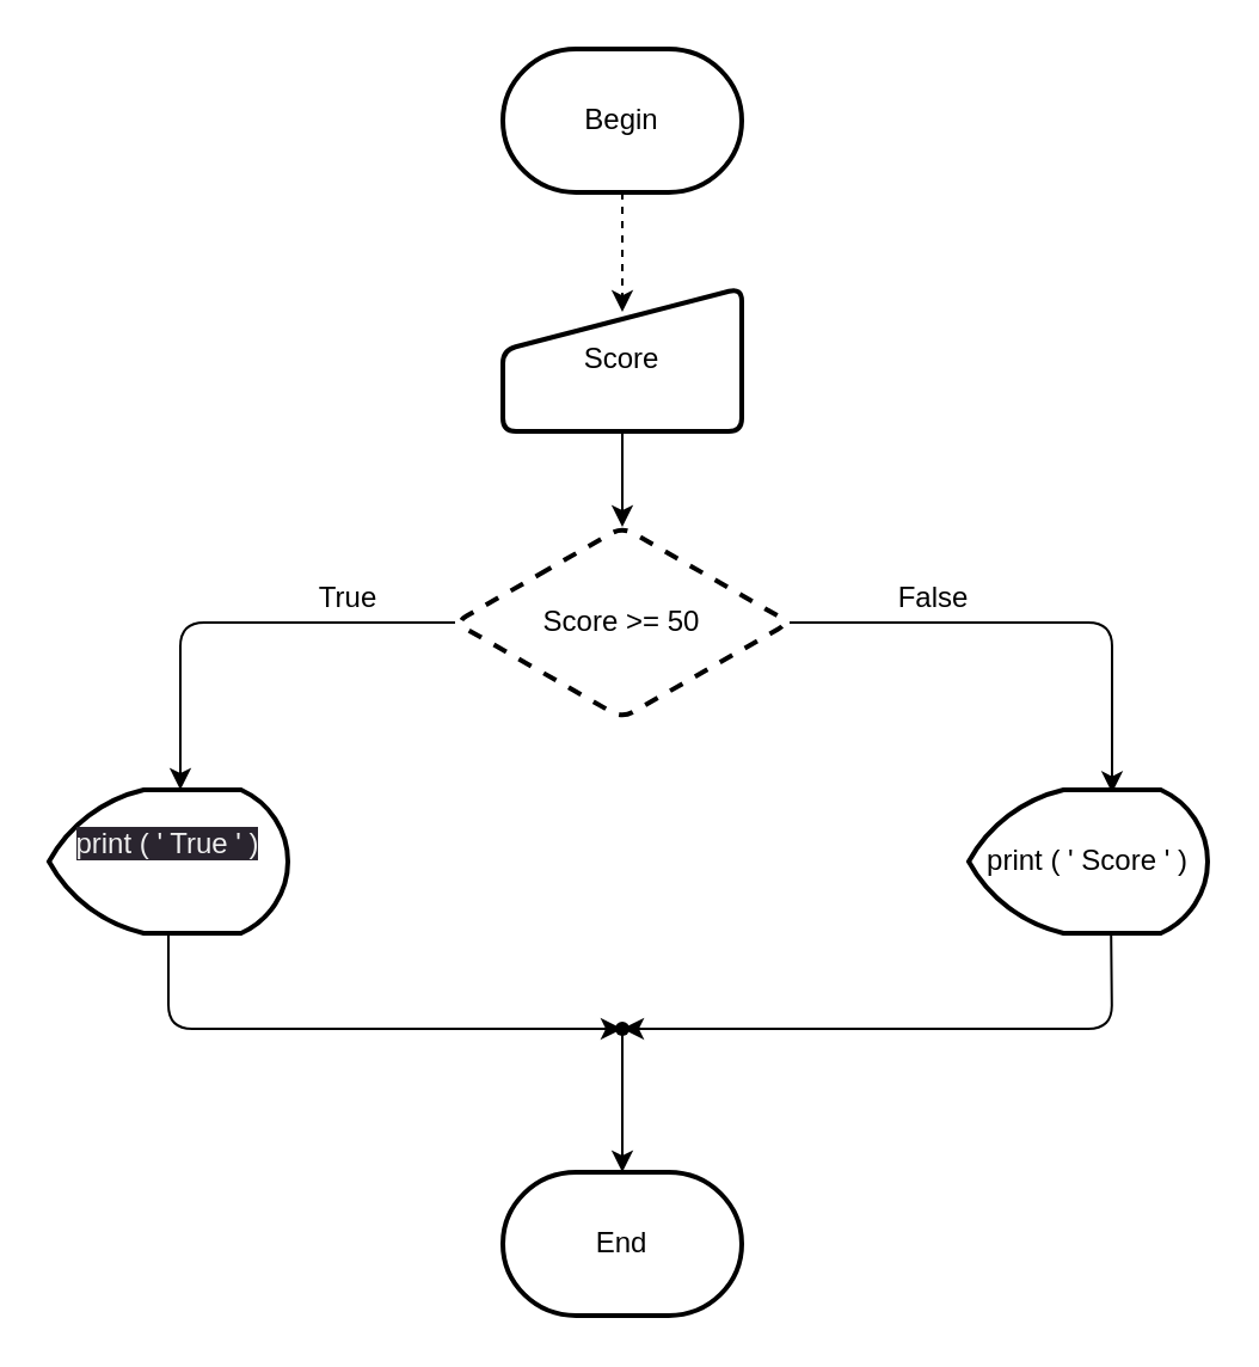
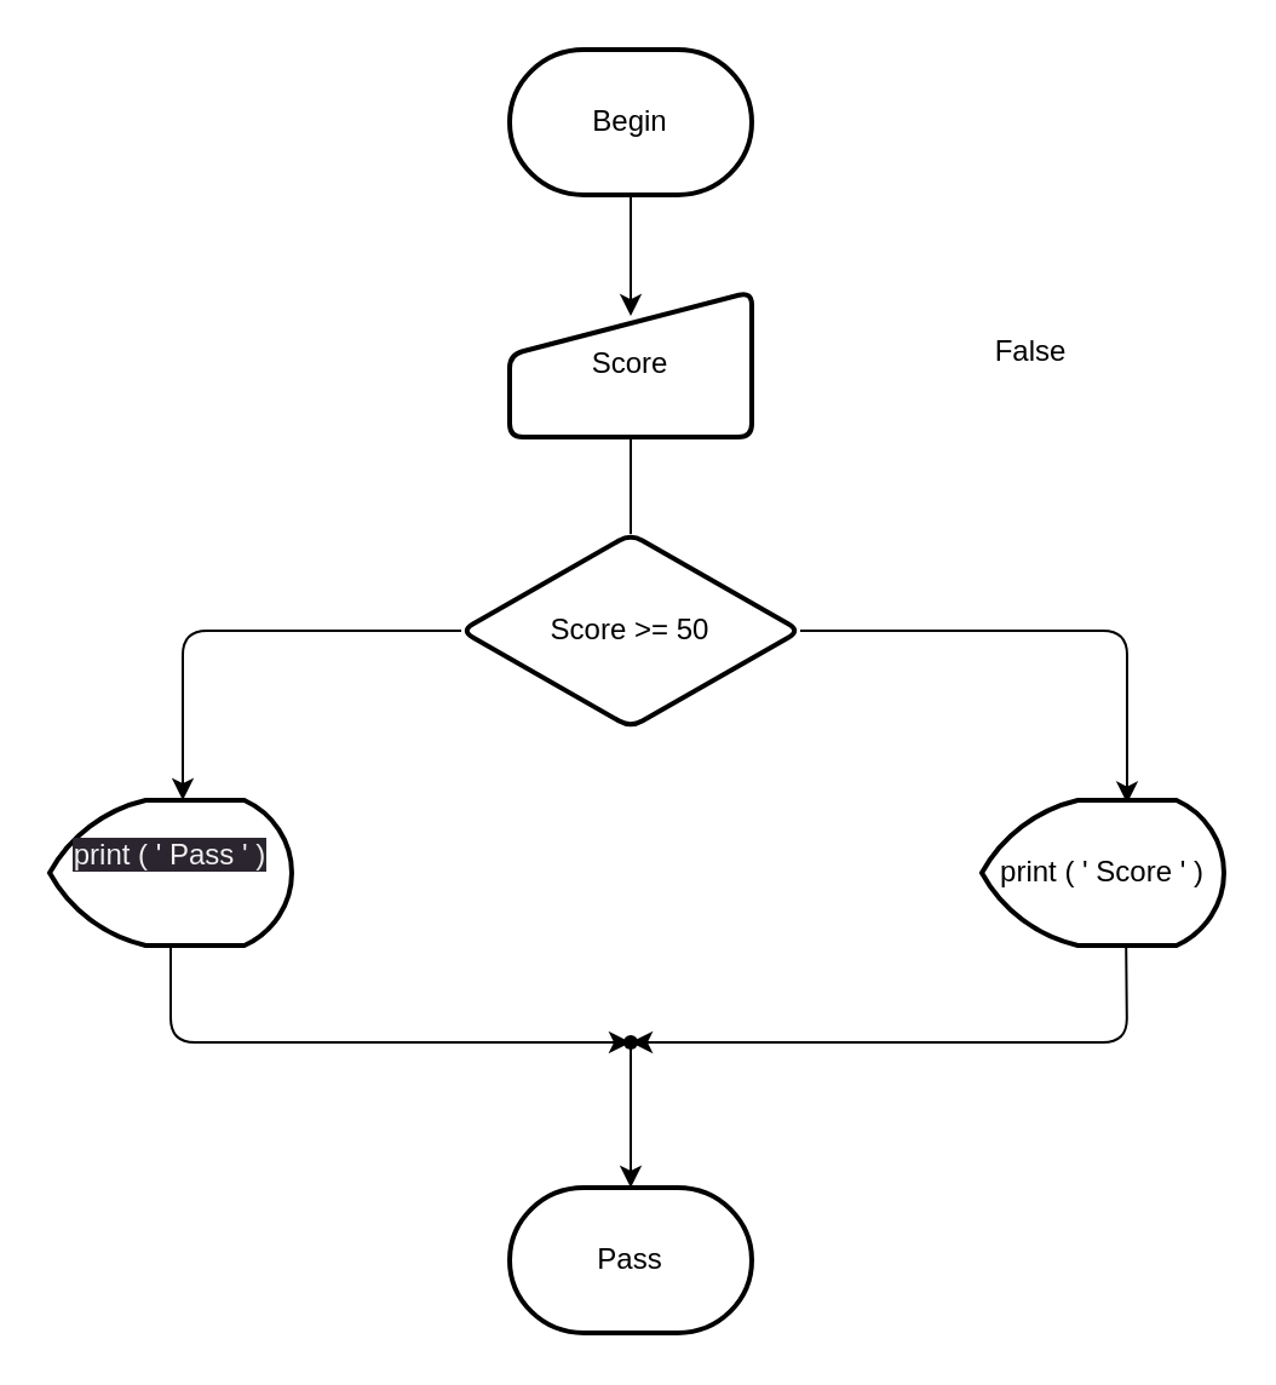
- <mxCell id="2" value="" style="edgeStyle=none;html=1;entryX=0.5;entryY=0.167;entryDx=0;entryDy=0;entryPerimeter=0;dashed=1;" edge="1" parent="1" source="3" target="5"><mxGeometry relative="1" as="geometry" /></mxCell>
+ <mxCell id="2" value="" style="edgeStyle=none;html=1;entryX=0.5;entryY=0.167;entryDx=0;entryDy=0;entryPerimeter=0;" edge="1" parent="1" source="3" target="5"><mxGeometry relative="1" as="geometry" /></mxCell>
- <mxCell id="4" value="" style="edgeStyle=none;html=1;" edge="1" parent="1" source="5" target="8"><mxGeometry relative="1" as="geometry" /></mxCell>
+ <mxCell id="4" value="" style="edgeStyle=none;html=1;endArrow=none;" edge="1" parent="1" source="5" target="8"><mxGeometry relative="1" as="geometry" /></mxCell>
- <mxCell id="14" value="True" style="text;html=1;align=center;verticalAlign=middle;resizable=0;points=[];autosize=1;strokeColor=none;fillColor=none;" vertex="1" parent="1"><mxGeometry x="120" y="235" width="50" height="30" as="geometry" /></mxCell>
- <mxCell id="15" value="False" style="text;html=1;align=center;verticalAlign=middle;resizable=0;points=[];autosize=1;strokeColor=none;fillColor=none;" vertex="1" parent="1"><mxGeometry x="365" y="235" width="50" height="30" as="geometry" /></mxCell>
+ <mxCell id="15" value="False" style="text;html=1;align=center;verticalAlign=middle;resizable=0;points=[];autosize=1;strokeColor=none;fillColor=none;" vertex="1" parent="1"><mxGeometry x="400" y="130" width="50" height="30" as="geometry" /></mxCell>
- <mxCell id="8" value="Score &amp;gt;= 50" style="rhombus;whiteSpace=wrap;html=1;strokeWidth=2;rounded=1;arcSize=11;dashed=1;" vertex="1" parent="1"><mxGeometry x="190" y="220" width="140" height="80" as="geometry" /></mxCell>
+ <mxCell id="8" value="Score &amp;gt;= 50" style="rhombus;whiteSpace=wrap;html=1;strokeWidth=2;rounded=1;arcSize=11;" vertex="1" parent="1"><mxGeometry x="190" y="220" width="140" height="80" as="geometry" /></mxCell>
- <mxCell id="17" value="&#10;&lt;span style=&quot;color: rgb(240, 240, 240); font-family: Helvetica; font-size: 12px; font-style: normal; font-variant-ligatures: normal; font-variant-caps: normal; font-weight: 400; letter-spacing: normal; orphans: 2; text-align: center; text-indent: 0px; text-transform: none; widows: 2; word-spacing: 0px; -webkit-text-stroke-width: 0px; background-color: rgb(42, 37, 47); text-decoration-thickness: initial; text-decoration-style: initial; text-decoration-color: initial; float: none; display: inline !important;&quot;&gt;print ( ' True ' )&lt;/span&gt;&#10;&#10;" style="strokeWidth=2;html=1;shape=mxgraph.flowchart.display;whiteSpace=wrap;" vertex="1" parent="1"><mxGeometry x="20" y="330" width="100" height="60" as="geometry" /></mxCell>
+ <mxCell id="17" value="&#10;&lt;span style=&quot;color: rgb(240, 240, 240); font-family: Helvetica; font-size: 12px; font-style: normal; font-variant-ligatures: normal; font-variant-caps: normal; font-weight: 400; letter-spacing: normal; orphans: 2; text-align: center; text-indent: 0px; text-transform: none; widows: 2; word-spacing: 0px; -webkit-text-stroke-width: 0px; background-color: rgb(42, 37, 47); text-decoration-thickness: initial; text-decoration-style: initial; text-decoration-color: initial; float: none; display: inline !important;&quot;&gt;print ( ' Pass ' )&lt;/span&gt;&#10;&#10;" style="strokeWidth=2;html=1;shape=mxgraph.flowchart.display;whiteSpace=wrap;" vertex="1" parent="1"><mxGeometry x="20" y="330" width="100" height="60" as="geometry" /></mxCell>
- <mxCell id="11" value="End" style="strokeWidth=2;html=1;shape=mxgraph.flowchart.terminator;whiteSpace=wrap;" vertex="1" parent="1"><mxGeometry x="210" y="490" width="100" height="60" as="geometry" /></mxCell>
+ <mxCell id="11" value="Pass" style="strokeWidth=2;html=1;shape=mxgraph.flowchart.terminator;whiteSpace=wrap;" vertex="1" parent="1"><mxGeometry x="210" y="490" width="100" height="60" as="geometry" /></mxCell>
